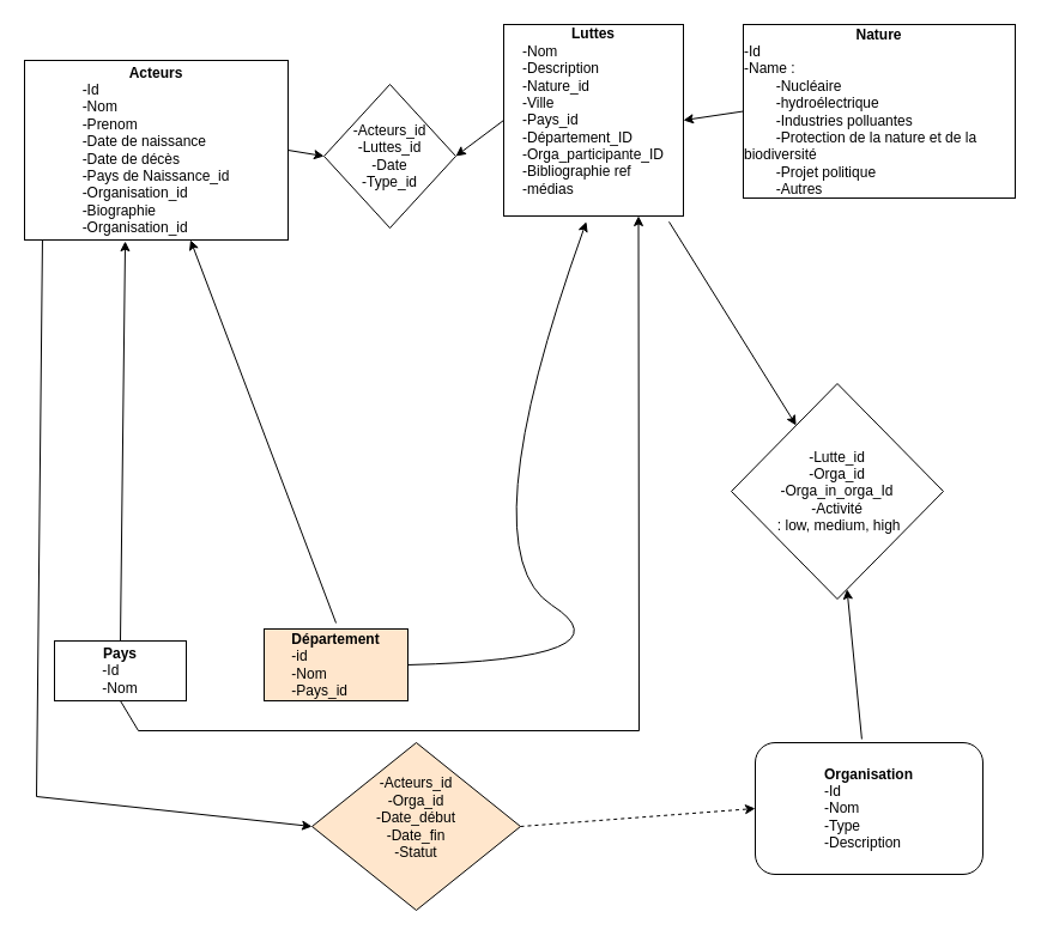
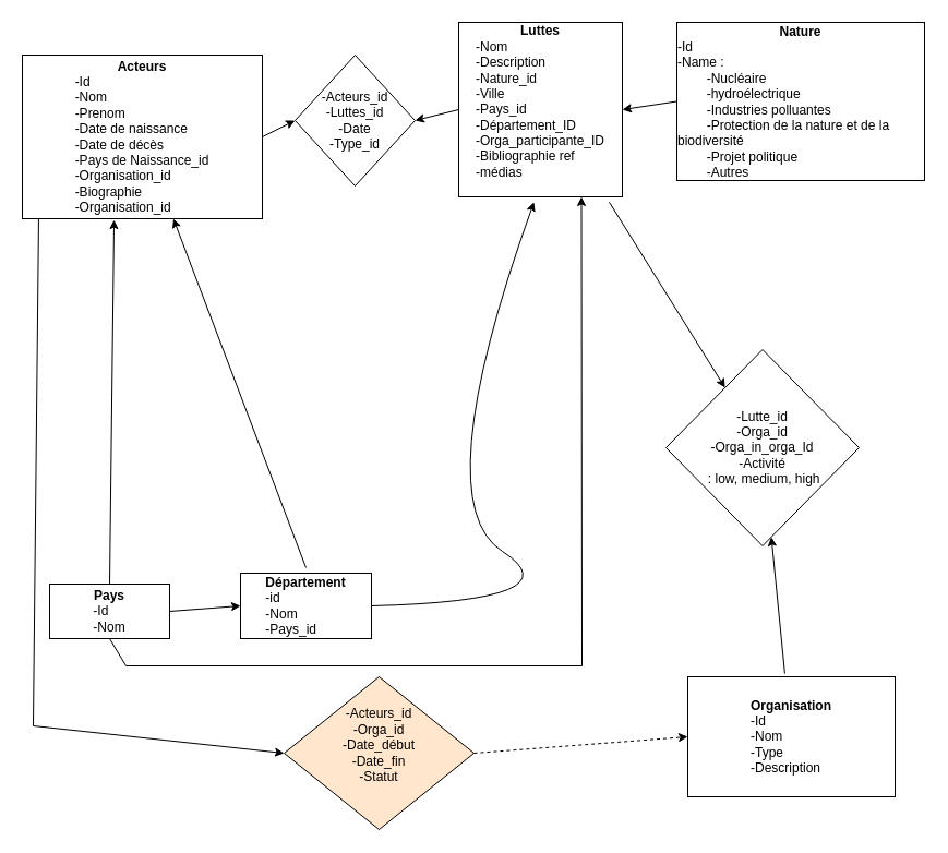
- <mxCell id="7" value="&lt;div&gt;-Acteurs_id&lt;/div&gt;&lt;div&gt;-Luttes_id&lt;/div&gt;&lt;div&gt;-Date&lt;/div&gt;&lt;div&gt;-Type_id&lt;br&gt;&lt;/div&gt;" style="rhombus;whiteSpace=wrap;html=1;strokeColor=default;" parent="1" vertex="1"><mxGeometry x="270" y="70" width="110" height="120" as="geometry" /></mxCell>
+ <mxCell id="7" value="&lt;div&gt;-Acteurs_id&lt;/div&gt;&lt;div&gt;-Luttes_id&lt;/div&gt;&lt;div&gt;-Date&lt;/div&gt;&lt;div&gt;-Type_id&lt;br&gt;&lt;/div&gt;" style="rhombus;whiteSpace=wrap;html=1;strokeColor=default;" parent="1" vertex="1"><mxGeometry x="270" y="50" width="110" height="120" as="geometry" /></mxCell>
- <mxCell id="4" value="&lt;div&gt;&lt;b&gt;Département&lt;/b&gt;&lt;/div&gt;&lt;div align=&quot;left&quot;&gt;-id&lt;/div&gt;&lt;div align=&quot;left&quot;&gt;-Nom&lt;/div&gt;&lt;div align=&quot;left&quot;&gt;-Pays_id&lt;br&gt;&lt;/div&gt;" style="rounded=0;whiteSpace=wrap;html=1;fillColor=#ffe6cc;" parent="1" vertex="1"><mxGeometry x="220" y="525" width="120" height="60" as="geometry" /></mxCell>
+ <mxCell id="4" value="&lt;div&gt;&lt;b&gt;Département&lt;/b&gt;&lt;/div&gt;&lt;div align=&quot;left&quot;&gt;-id&lt;/div&gt;&lt;div align=&quot;left&quot;&gt;-Nom&lt;/div&gt;&lt;div align=&quot;left&quot;&gt;-Pays_id&lt;br&gt;&lt;/div&gt;" style="rounded=0;whiteSpace=wrap;html=1;" parent="1" vertex="1"><mxGeometry x="220" y="525" width="120" height="60" as="geometry" /></mxCell>
+ <mxCell id="11" value="" style="endArrow=classic;html=1;rounded=0;exitX=1;exitY=0.5;exitDx=0;exitDy=0;entryX=0;entryY=0.5;entryDx=0;entryDy=0;" parent="1" source="3" target="4" edge="1"><mxGeometry width="50" height="50" relative="1" as="geometry"><mxPoint x="390" y="420" as="sourcePoint" /><mxPoint x="440" y="370" as="targetPoint" /></mxGeometry></mxCell>
- <mxCell id="15" value="&lt;div&gt;&lt;b&gt;Organisation&lt;/b&gt;&lt;/div&gt;&lt;div align=&quot;left&quot;&gt;-Id&lt;/div&gt;&lt;div align=&quot;left&quot;&gt;-Nom&lt;/div&gt;&lt;div align=&quot;left&quot;&gt;-Type&lt;/div&gt;&lt;div align=&quot;left&quot;&gt;-Description&lt;br&gt;&lt;/div&gt;" style="whiteSpace=wrap;html=1;strokeColor=default;rounded=1;" parent="1" vertex="1"><mxGeometry x="630" y="620" width="190" height="110" as="geometry" /></mxCell>
+ <mxCell id="15" value="&lt;div&gt;&lt;b&gt;Organisation&lt;/b&gt;&lt;/div&gt;&lt;div align=&quot;left&quot;&gt;-Id&lt;/div&gt;&lt;div align=&quot;left&quot;&gt;-Nom&lt;/div&gt;&lt;div align=&quot;left&quot;&gt;-Type&lt;/div&gt;&lt;div align=&quot;left&quot;&gt;-Description&lt;br&gt;&lt;/div&gt;" style="rounded=0;whiteSpace=wrap;html=1;strokeColor=default;" parent="1" vertex="1"><mxGeometry x="630" y="620" width="190" height="110" as="geometry" /></mxCell>
